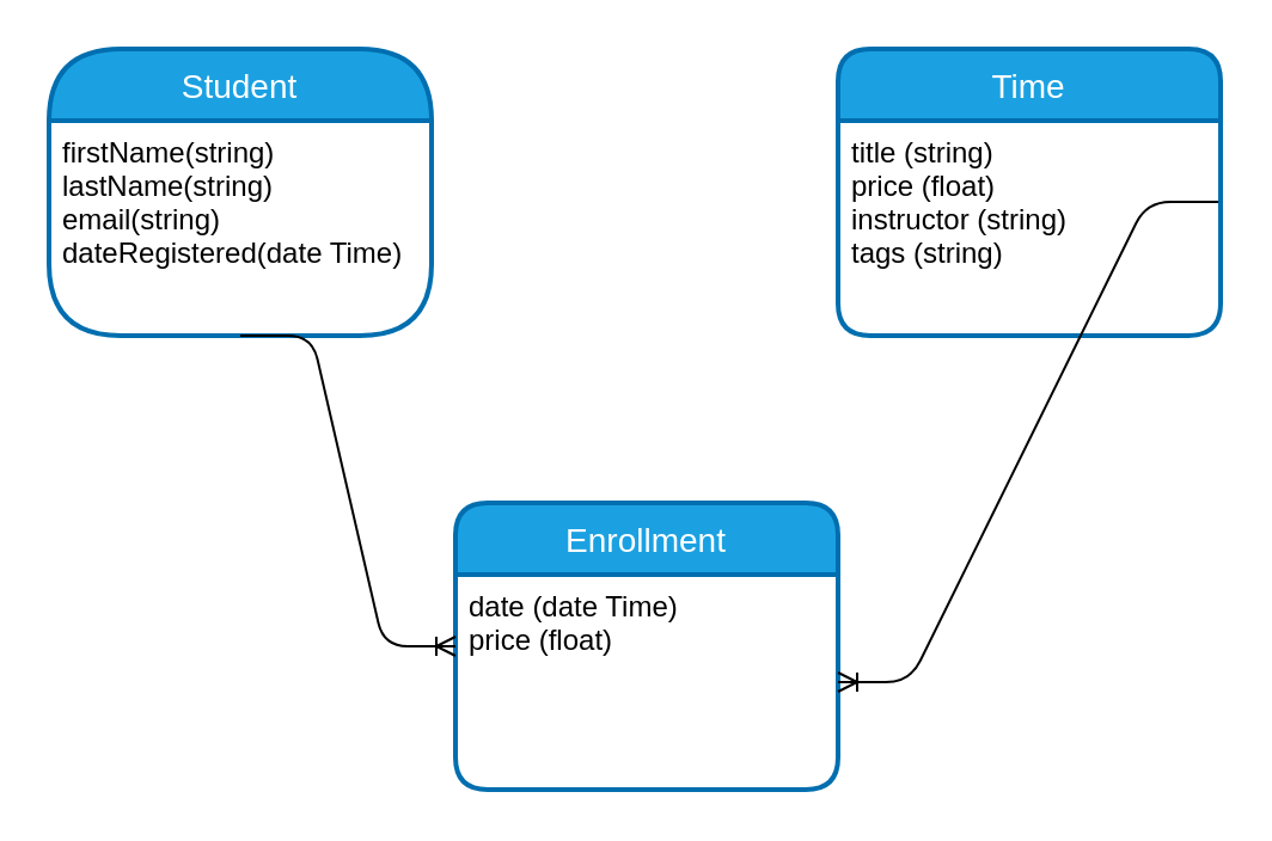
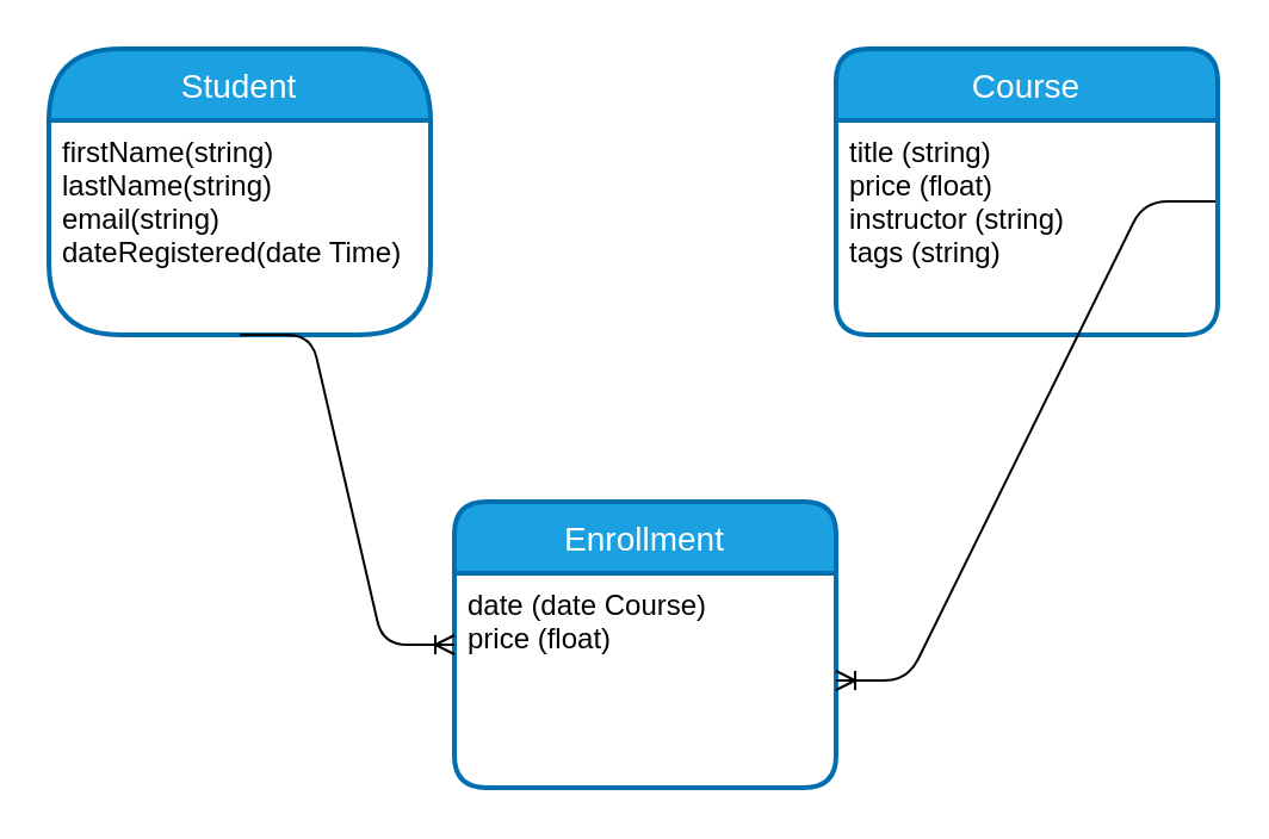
- <mxCell id="2" value="Time" style="swimlane;childLayout=stackLayout;horizontal=1;startSize=30;horizontalStack=0;rounded=1;fontSize=14;fontStyle=0;strokeWidth=2;resizeParent=0;resizeLast=1;shadow=0;dashed=0;align=center;fillColor=#1ba1e2;strokeColor=#006EAF;fontColor=#ffffff;" vertex="1" parent="1"><mxGeometry x="350" y="20" width="160" height="120" as="geometry" /></mxCell>
+ <mxCell id="2" value="Course" style="swimlane;childLayout=stackLayout;horizontal=1;startSize=30;horizontalStack=0;rounded=1;fontSize=14;fontStyle=0;strokeWidth=2;resizeParent=0;resizeLast=1;shadow=0;dashed=0;align=center;fillColor=#1ba1e2;strokeColor=#006EAF;fontColor=#ffffff;" vertex="1" parent="1"><mxGeometry x="350" y="20" width="160" height="120" as="geometry" /></mxCell>
- <mxCell id="7" value="date (date Time)&#10;price (float)" style="align=left;strokeColor=none;fillColor=none;spacingLeft=4;fontSize=12;verticalAlign=top;resizable=0;rotatable=0;part=1;" vertex="1" parent="6"><mxGeometry y="30" width="160" height="90" as="geometry" /></mxCell>
+ <mxCell id="7" value="date (date Course)&#10;price (float)" style="align=left;strokeColor=none;fillColor=none;spacingLeft=4;fontSize=12;verticalAlign=top;resizable=0;rotatable=0;part=1;" vertex="1" parent="6"><mxGeometry y="30" width="160" height="90" as="geometry" /></mxCell>
